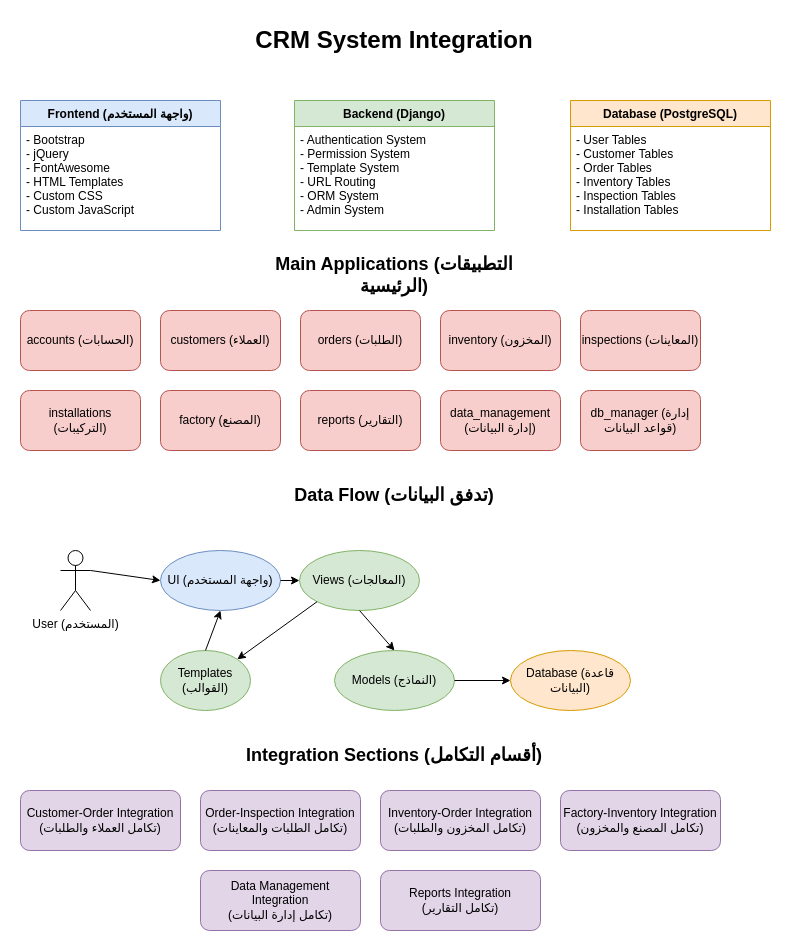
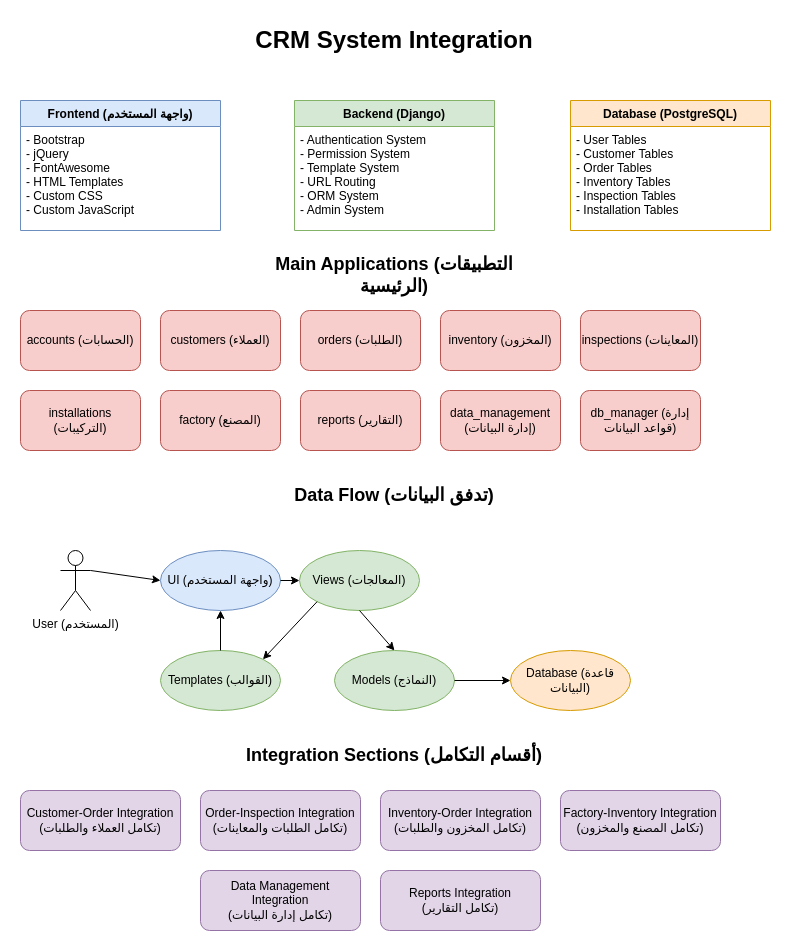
- <mxCell id="25" value="Templates (القوالب)" style="ellipse;whiteSpace=wrap;html=1;fillColor=#d5e8d4;strokeColor=#82b366;" parent="1" vertex="1"><mxGeometry x="160" y="650" width="90" height="60" as="geometry" /></mxCell>
+ <mxCell id="25" value="Templates (القوالب)" style="ellipse;whiteSpace=wrap;html=1;fillColor=#d5e8d4;strokeColor=#82b366;" parent="1" vertex="1"><mxGeometry x="160" y="650" width="120" height="60" as="geometry" /></mxCell>
